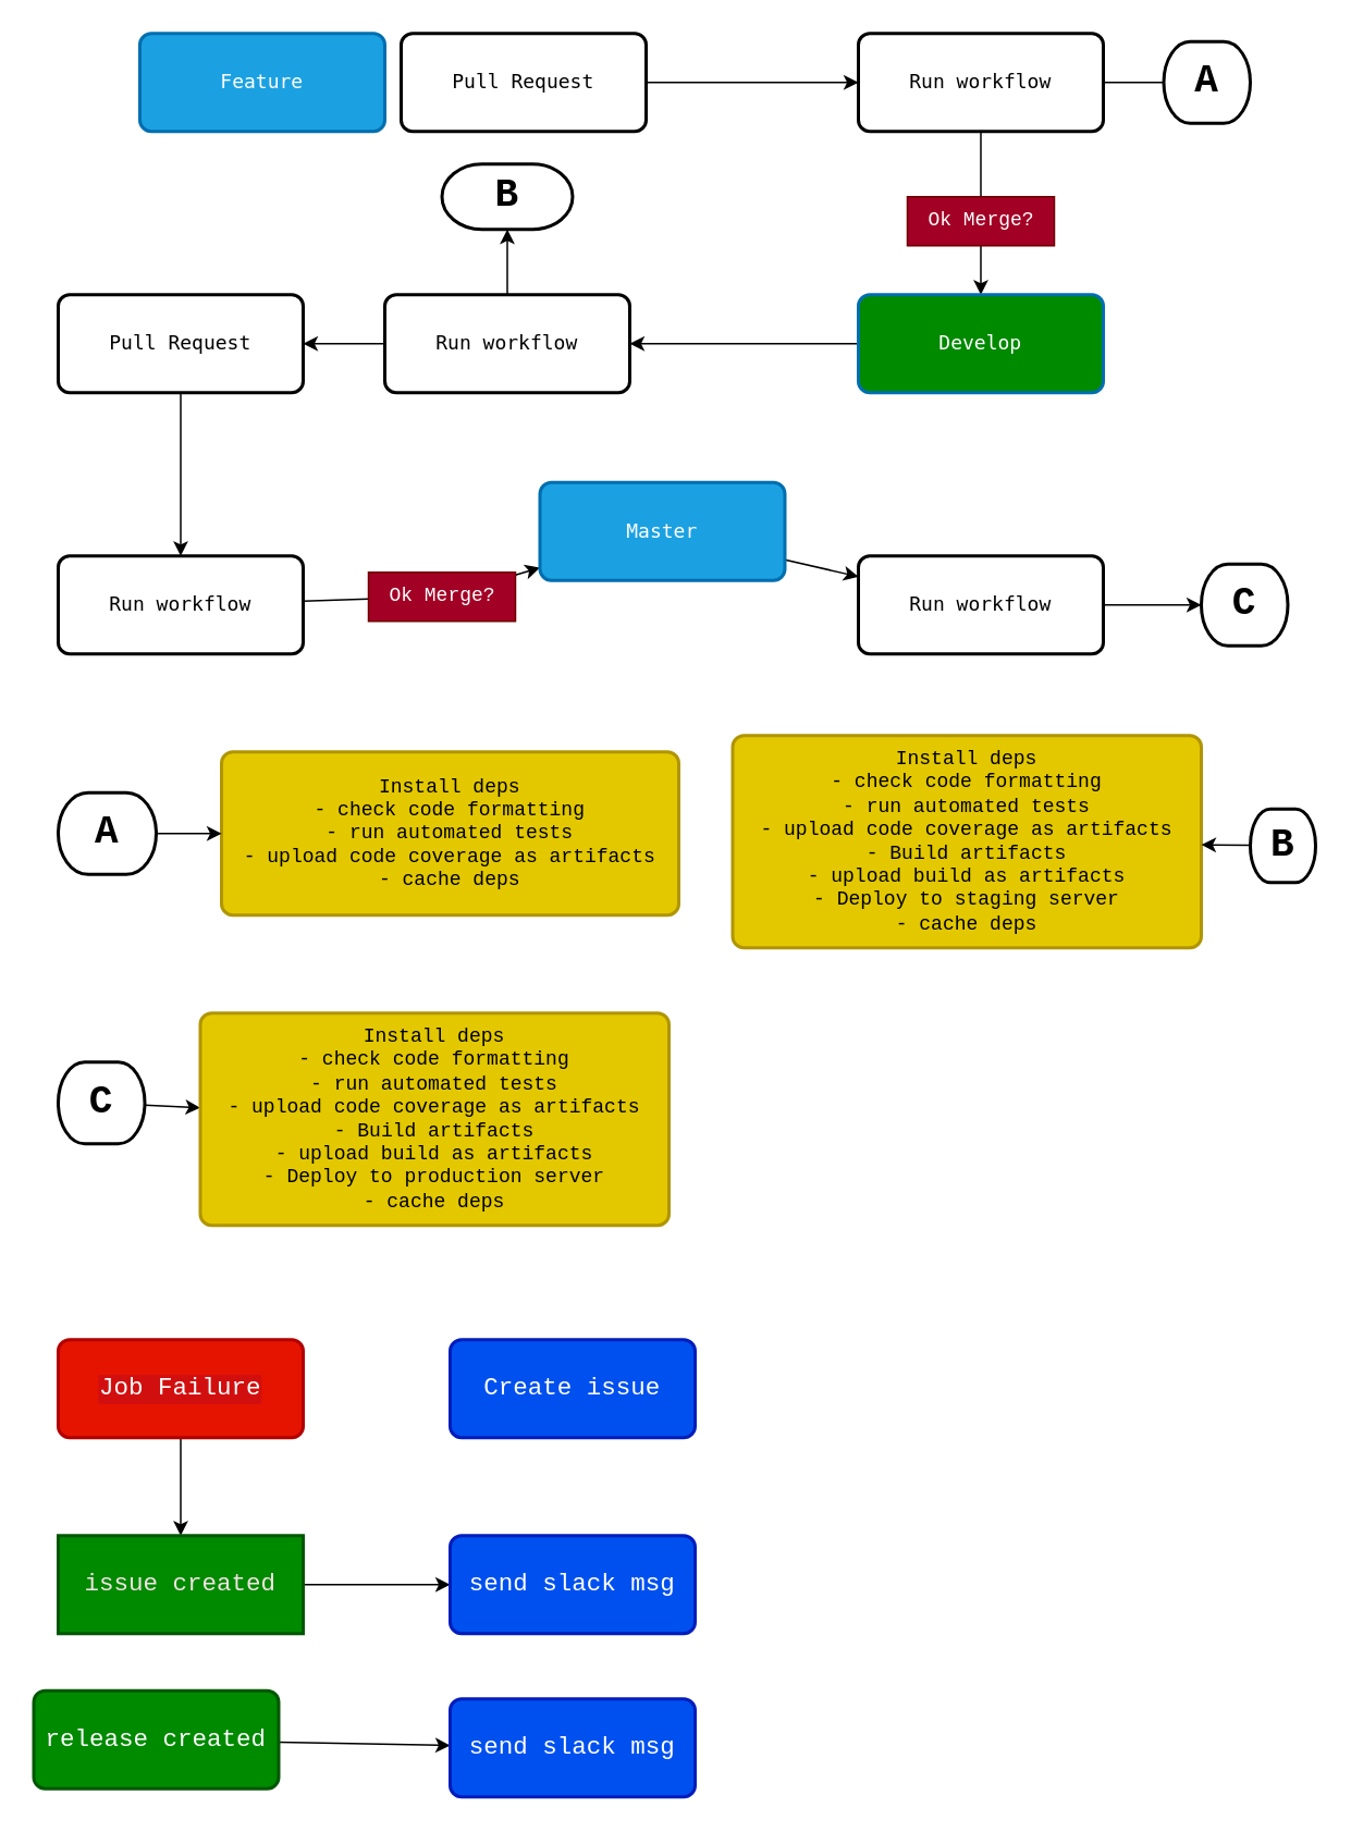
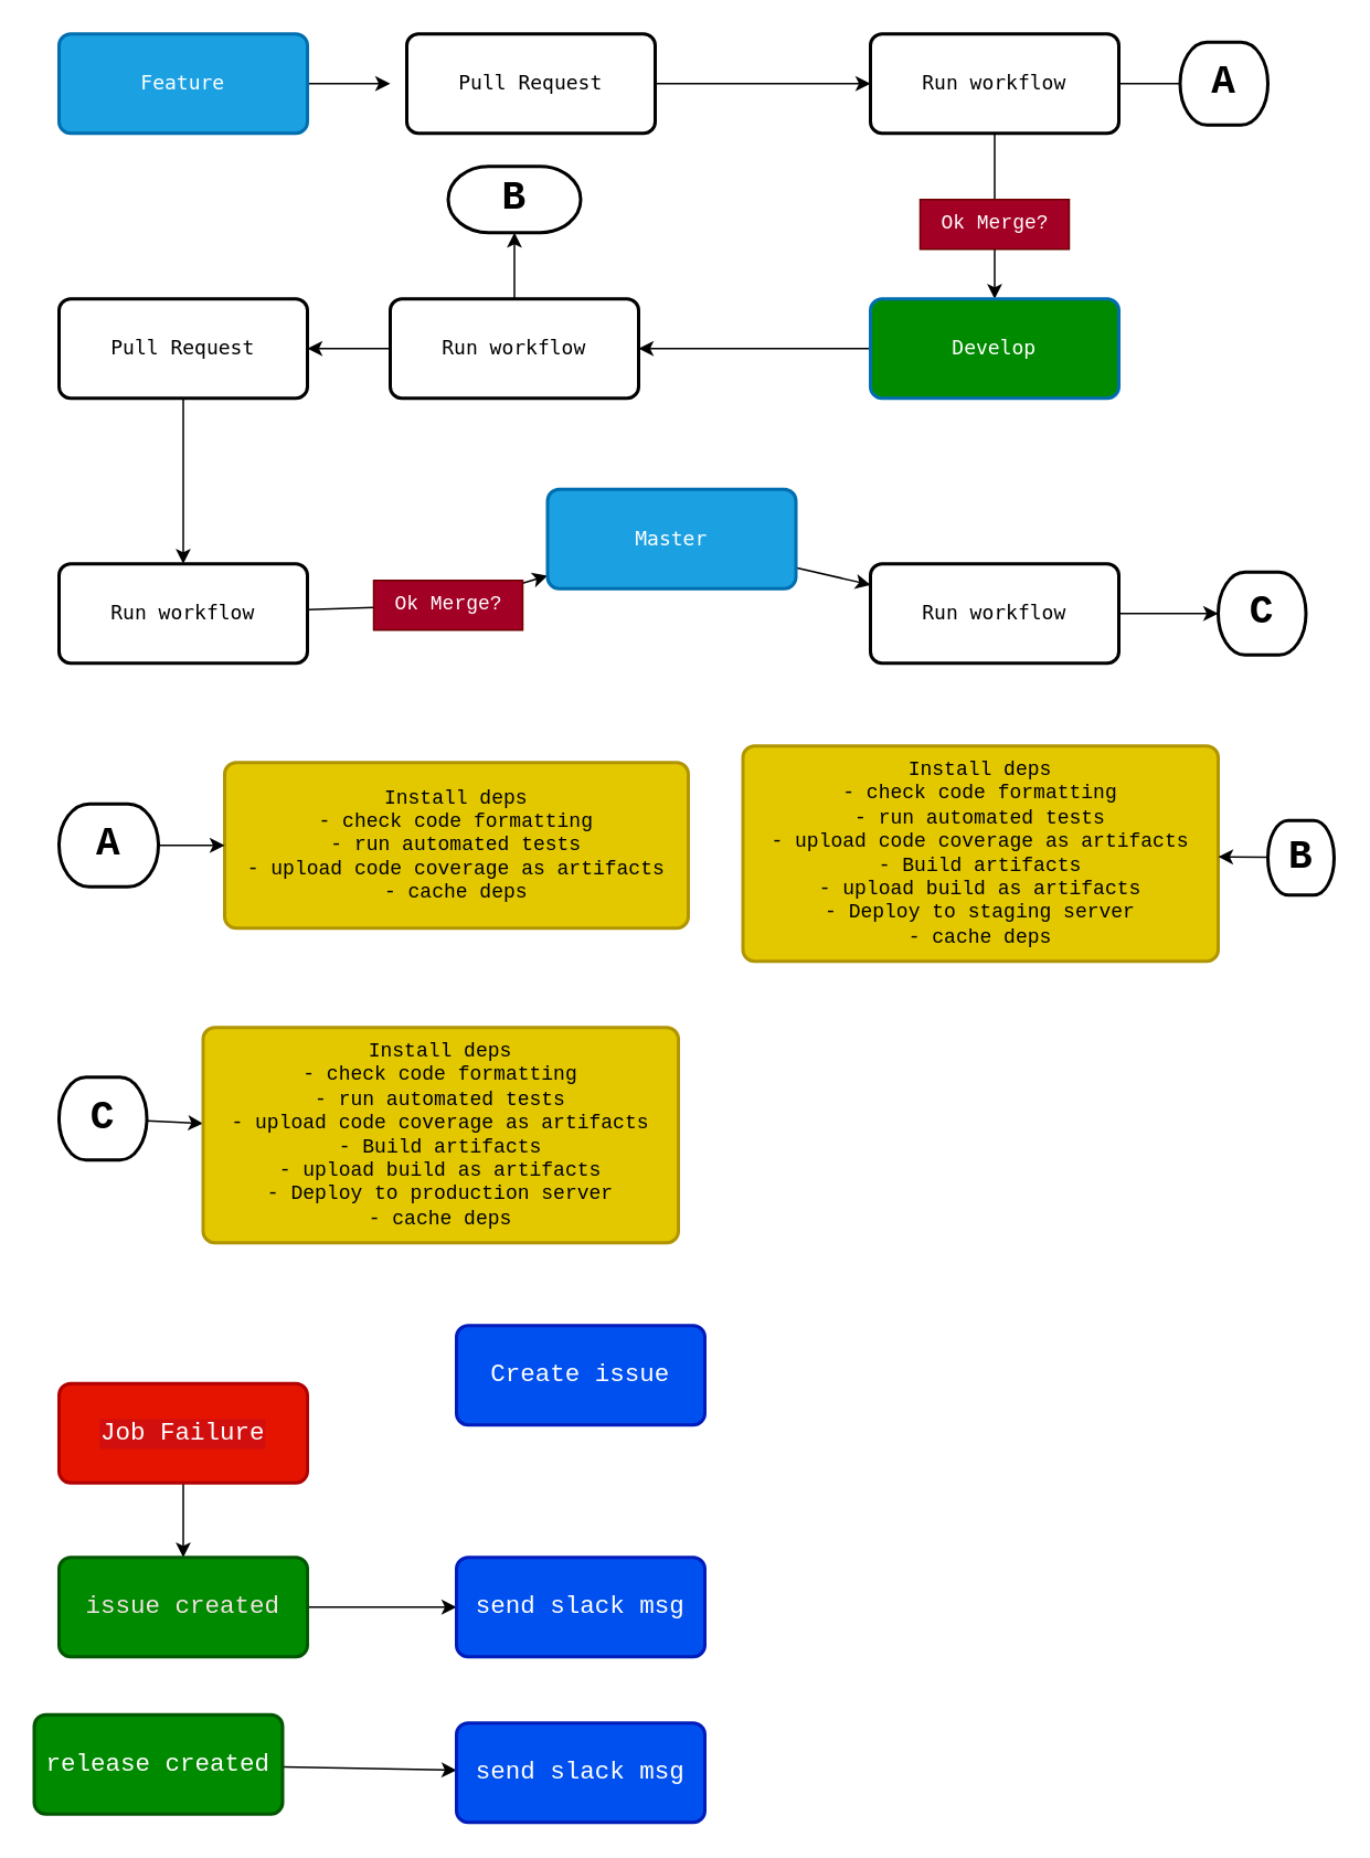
- <mxCell id="3" value="&lt;pre&gt;Feature&lt;/pre&gt;" style="rounded=1;whiteSpace=wrap;html=1;absoluteArcSize=1;arcSize=14;strokeWidth=2;fillColor=#1ba1e2;fontColor=#ffffff;strokeColor=#006EAF;" vertex="1" parent="1"><mxGeometry x="85" y="20" width="150" height="60" as="geometry" /></mxCell>
+ <mxCell id="3" value="&lt;pre&gt;Feature&lt;/pre&gt;" style="rounded=1;whiteSpace=wrap;html=1;absoluteArcSize=1;arcSize=14;strokeWidth=2;fillColor=#1ba1e2;fontColor=#ffffff;strokeColor=#006EAF;" vertex="1" parent="1"><mxGeometry x="35" y="20" width="150" height="60" as="geometry" /></mxCell>
- <mxCell id="40" value="&lt;span style=&quot;font-size: 15px;&quot;&gt;Job Failure&lt;/span&gt;" style="rounded=1;whiteSpace=wrap;html=1;absoluteArcSize=1;arcSize=14;strokeWidth=2;labelBackgroundColor=#d20f0f;fontFamily=Courier New;fontSize=15;fontColor=#ffffff;fillColor=#e51400;strokeColor=#B20000;" vertex="1" parent="1"><mxGeometry x="35" y="820" width="150" height="60" as="geometry" /></mxCell>
+ <mxCell id="40" value="&lt;span style=&quot;font-size: 15px;&quot;&gt;Job Failure&lt;/span&gt;" style="rounded=1;whiteSpace=wrap;html=1;absoluteArcSize=1;arcSize=14;strokeWidth=2;labelBackgroundColor=#d20f0f;fontFamily=Courier New;fontSize=15;fontColor=#ffffff;fillColor=#e51400;strokeColor=#B20000;" vertex="1" parent="1"><mxGeometry x="35" y="835" width="150" height="60" as="geometry" /></mxCell>
- <mxCell id="41" value="Create issue" style="rounded=1;whiteSpace=wrap;html=1;absoluteArcSize=1;arcSize=14;strokeWidth=2;labelBackgroundColor=none;fontFamily=Courier New;fillColor=#0050ef;fontColor=#ffffff;fontSize=15;strokeColor=#001DBC;" vertex="1" parent="1"><mxGeometry x="275" y="820" width="150" height="60" as="geometry" /></mxCell>
+ <mxCell id="41" value="Create issue" style="rounded=1;whiteSpace=wrap;html=1;absoluteArcSize=1;arcSize=14;strokeWidth=2;labelBackgroundColor=none;fontFamily=Courier New;fillColor=#0050ef;fontColor=#ffffff;fontSize=15;strokeColor=#001DBC;" vertex="1" parent="1"><mxGeometry x="275" y="800" width="150" height="60" as="geometry" /></mxCell>
- <mxCell id="43" value="&lt;span style=&quot;font-size: 15px;&quot;&gt;&lt;font color=&quot;#f2e3e3&quot; style=&quot;font-size: 15px;&quot;&gt;issue created&lt;/font&gt;&lt;/span&gt;" style="whiteSpace=wrap;html=1;absoluteArcSize=1;arcSize=14;strokeWidth=2;labelBackgroundColor=none;fontFamily=Courier New;fillColor=#008a00;fontColor=#ffffff;strokeColor=#005700;fontSize=15;rounded=0;" vertex="1" parent="1"><mxGeometry x="35" y="940" width="150" height="60" as="geometry" /></mxCell>
+ <mxCell id="43" value="&lt;span style=&quot;font-size: 15px;&quot;&gt;&lt;font color=&quot;#f2e3e3&quot; style=&quot;font-size: 15px;&quot;&gt;issue created&lt;/font&gt;&lt;/span&gt;" style="rounded=1;whiteSpace=wrap;html=1;absoluteArcSize=1;arcSize=14;strokeWidth=2;labelBackgroundColor=none;fontFamily=Courier New;fillColor=#008a00;fontColor=#ffffff;strokeColor=#005700;fontSize=15;" vertex="1" parent="1"><mxGeometry x="35" y="940" width="150" height="60" as="geometry" /></mxCell>
